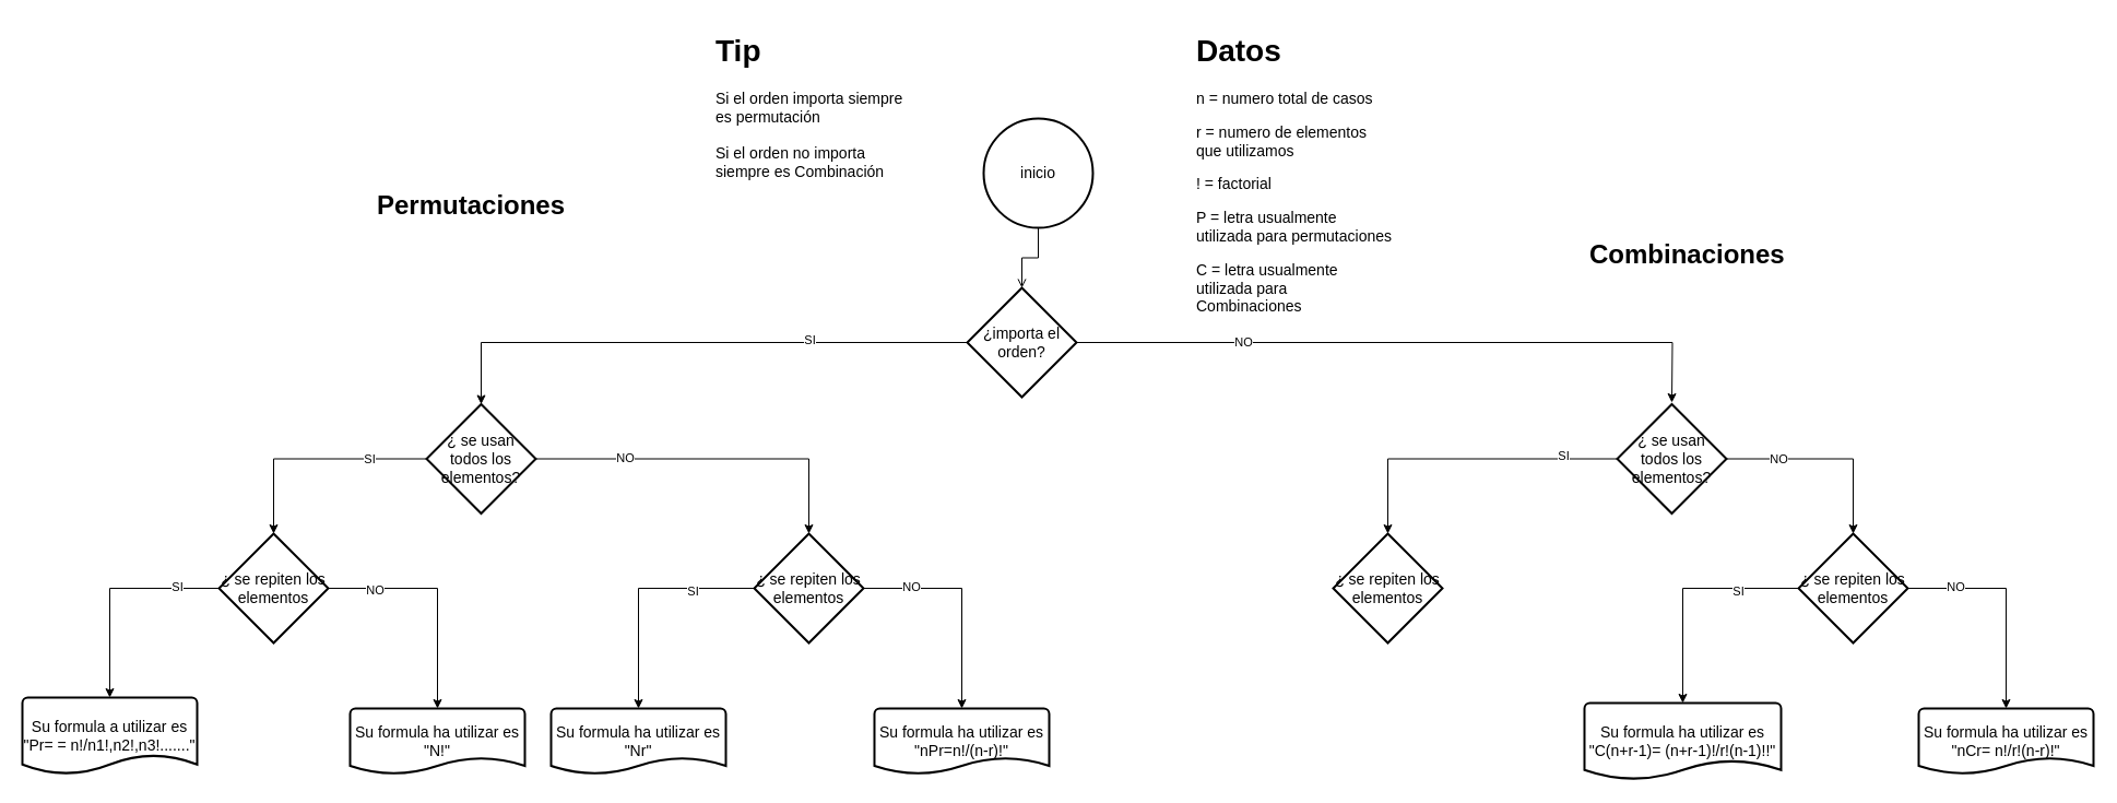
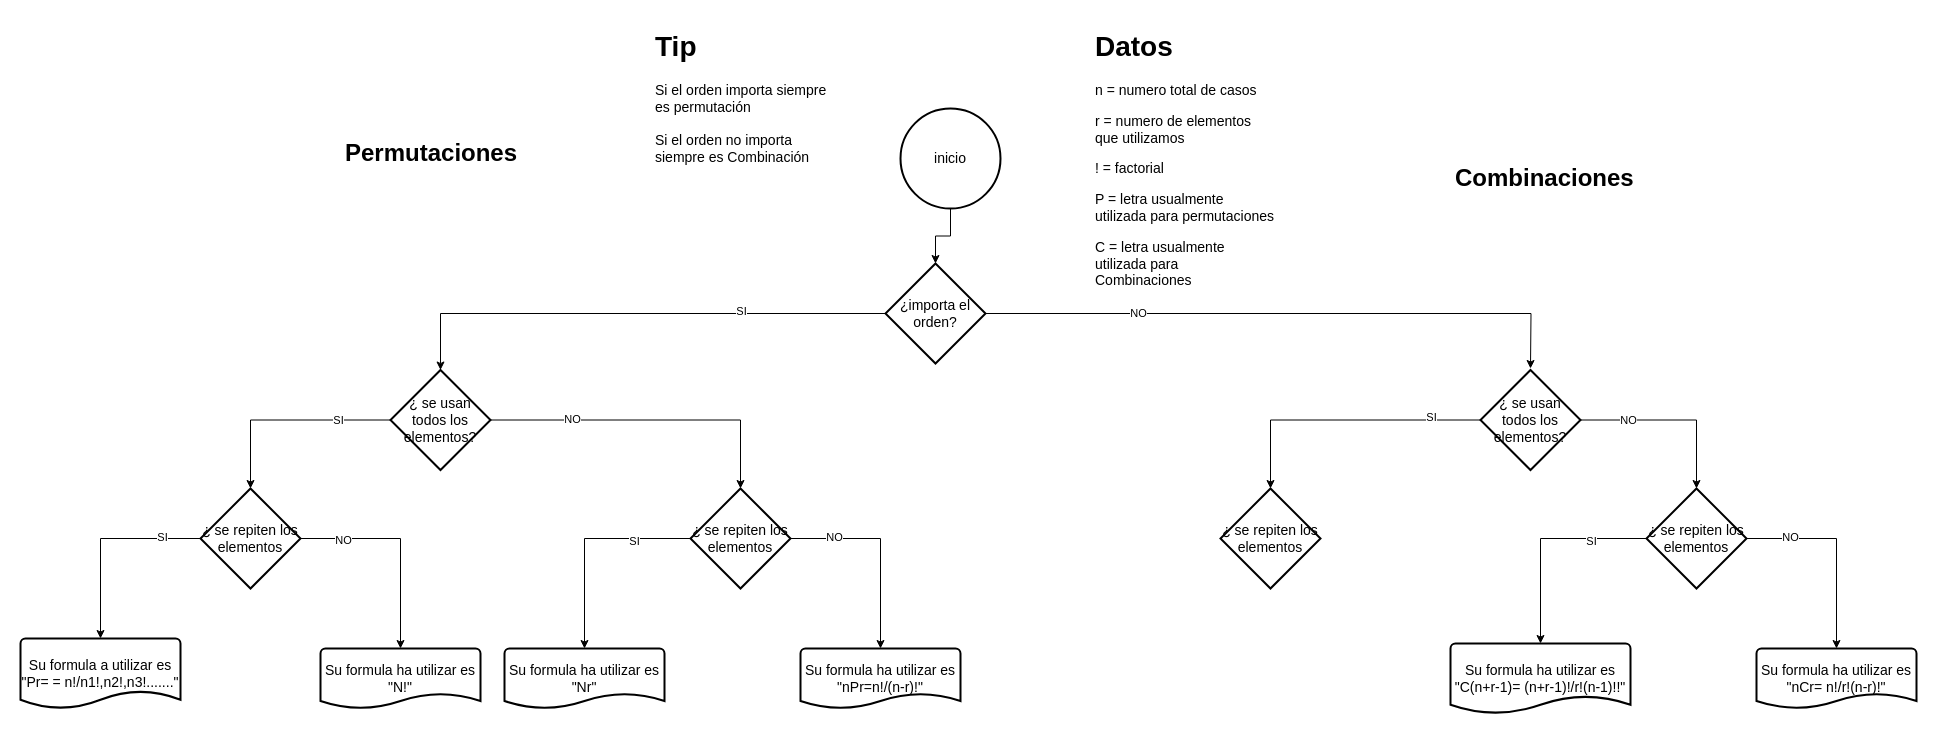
- <mxCell id="24" value="&lt;h1&gt;Permutaciones&lt;/h1&gt;" style="text;html=1;strokeColor=none;fillColor=none;spacing=5;spacingTop=-20;whiteSpace=wrap;overflow=hidden;rounded=0;" vertex="1" parent="1"><mxGeometry x="340" y="168" width="190" height="50" as="geometry" /></mxCell>
+ <mxCell id="24" value="&lt;h1&gt;Permutaciones&lt;/h1&gt;" style="text;html=1;strokeColor=none;fillColor=none;spacing=5;spacingTop=-20;whiteSpace=wrap;overflow=hidden;rounded=0;" vertex="1" parent="1"><mxGeometry x="340" y="133" width="190" height="50" as="geometry" /></mxCell>
- <mxCell id="25" value="&lt;h1&gt;Combinaciones&lt;/h1&gt;" style="text;html=1;strokeColor=none;fillColor=none;spacing=5;spacingTop=-20;whiteSpace=wrap;overflow=hidden;rounded=0;" vertex="1" parent="1"><mxGeometry x="1450" y="213" width="190" height="40" as="geometry" /></mxCell>
+ <mxCell id="25" value="&lt;h1&gt;Combinaciones&lt;/h1&gt;" style="text;html=1;strokeColor=none;fillColor=none;spacing=5;spacingTop=-20;whiteSpace=wrap;overflow=hidden;rounded=0;" vertex="1" parent="1"><mxGeometry x="1450" y="158" width="190" height="40" as="geometry" /></mxCell>
- <mxCell id="2" style="edgeStyle=orthogonalEdgeStyle;rounded=0;orthogonalLoop=1;jettySize=auto;html=1;entryX=0.5;entryY=0;entryDx=0;entryDy=0;entryPerimeter=0;endArrow=open;" edge="1" parent="1" source="3" target="8"><mxGeometry relative="1" as="geometry" /></mxCell>
+ <mxCell id="2" style="edgeStyle=orthogonalEdgeStyle;rounded=0;orthogonalLoop=1;jettySize=auto;html=1;entryX=0.5;entryY=0;entryDx=0;entryDy=0;entryPerimeter=0;" edge="1" parent="1" source="3" target="8"><mxGeometry relative="1" as="geometry" /></mxCell>
